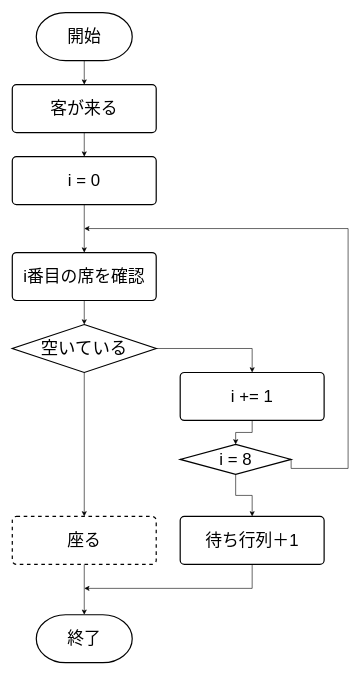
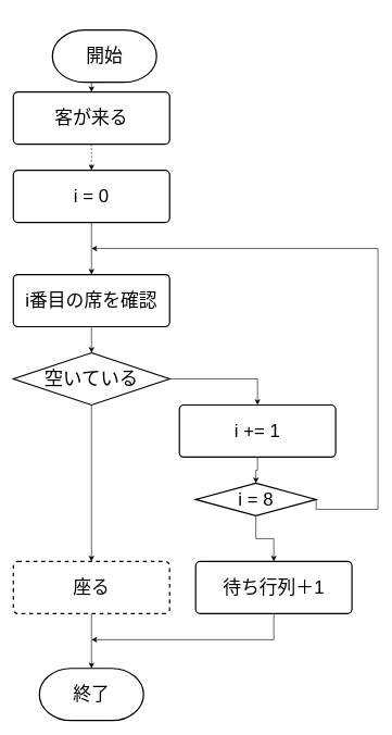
- <mxCell id="3" value="&lt;font style=&quot;font-size: 28px&quot;&gt;開始&lt;/font&gt;" style="strokeWidth=2;html=1;shape=mxgraph.flowchart.terminator;whiteSpace=wrap;" vertex="1" parent="1"><mxGeometry x="60" y="20" width="160" height="80" as="geometry" /></mxCell>
+ <mxCell id="3" value="&lt;font style=&quot;font-size: 28px&quot;&gt;開始&lt;/font&gt;" style="strokeWidth=2;html=1;shape=mxgraph.flowchart.terminator;whiteSpace=wrap;" vertex="1" parent="1"><mxGeometry x="80" y="45" width="160" height="80" as="geometry" /></mxCell>
- <mxCell id="4" style="edgeStyle=orthogonalEdgeStyle;rounded=0;orthogonalLoop=1;jettySize=auto;html=1;exitX=0.5;exitY=1;exitDx=0;exitDy=0;entryX=0.5;entryY=0;entryDx=0;entryDy=0;" edge="1" parent="1" source="5" target="12"><mxGeometry relative="1" as="geometry" /></mxCell>
+ <mxCell id="4" style="edgeStyle=orthogonalEdgeStyle;rounded=0;orthogonalLoop=1;jettySize=auto;html=1;exitX=0.5;exitY=1;exitDx=0;exitDy=0;entryX=0.5;entryY=0;entryDx=0;entryDy=0;dashed=1;" edge="1" parent="1" source="5" target="12"><mxGeometry relative="1" as="geometry" /></mxCell>
- <mxCell id="22" value="&lt;span style=&quot;font-size: 28px&quot;&gt;i += 1&lt;/span&gt;" style="rounded=1;whiteSpace=wrap;html=1;absoluteArcSize=1;arcSize=14;strokeWidth=2;" vertex="1" parent="1"><mxGeometry x="300" y="620" width="240" height="80" as="geometry" /></mxCell>
+ <mxCell id="22" value="&lt;span style=&quot;font-size: 28px&quot;&gt;i += 1&lt;/span&gt;" style="rounded=1;whiteSpace=wrap;html=1;absoluteArcSize=1;arcSize=14;strokeWidth=2;" vertex="1" parent="1"><mxGeometry x="275" y="620" width="240" height="80" as="geometry" /></mxCell>
